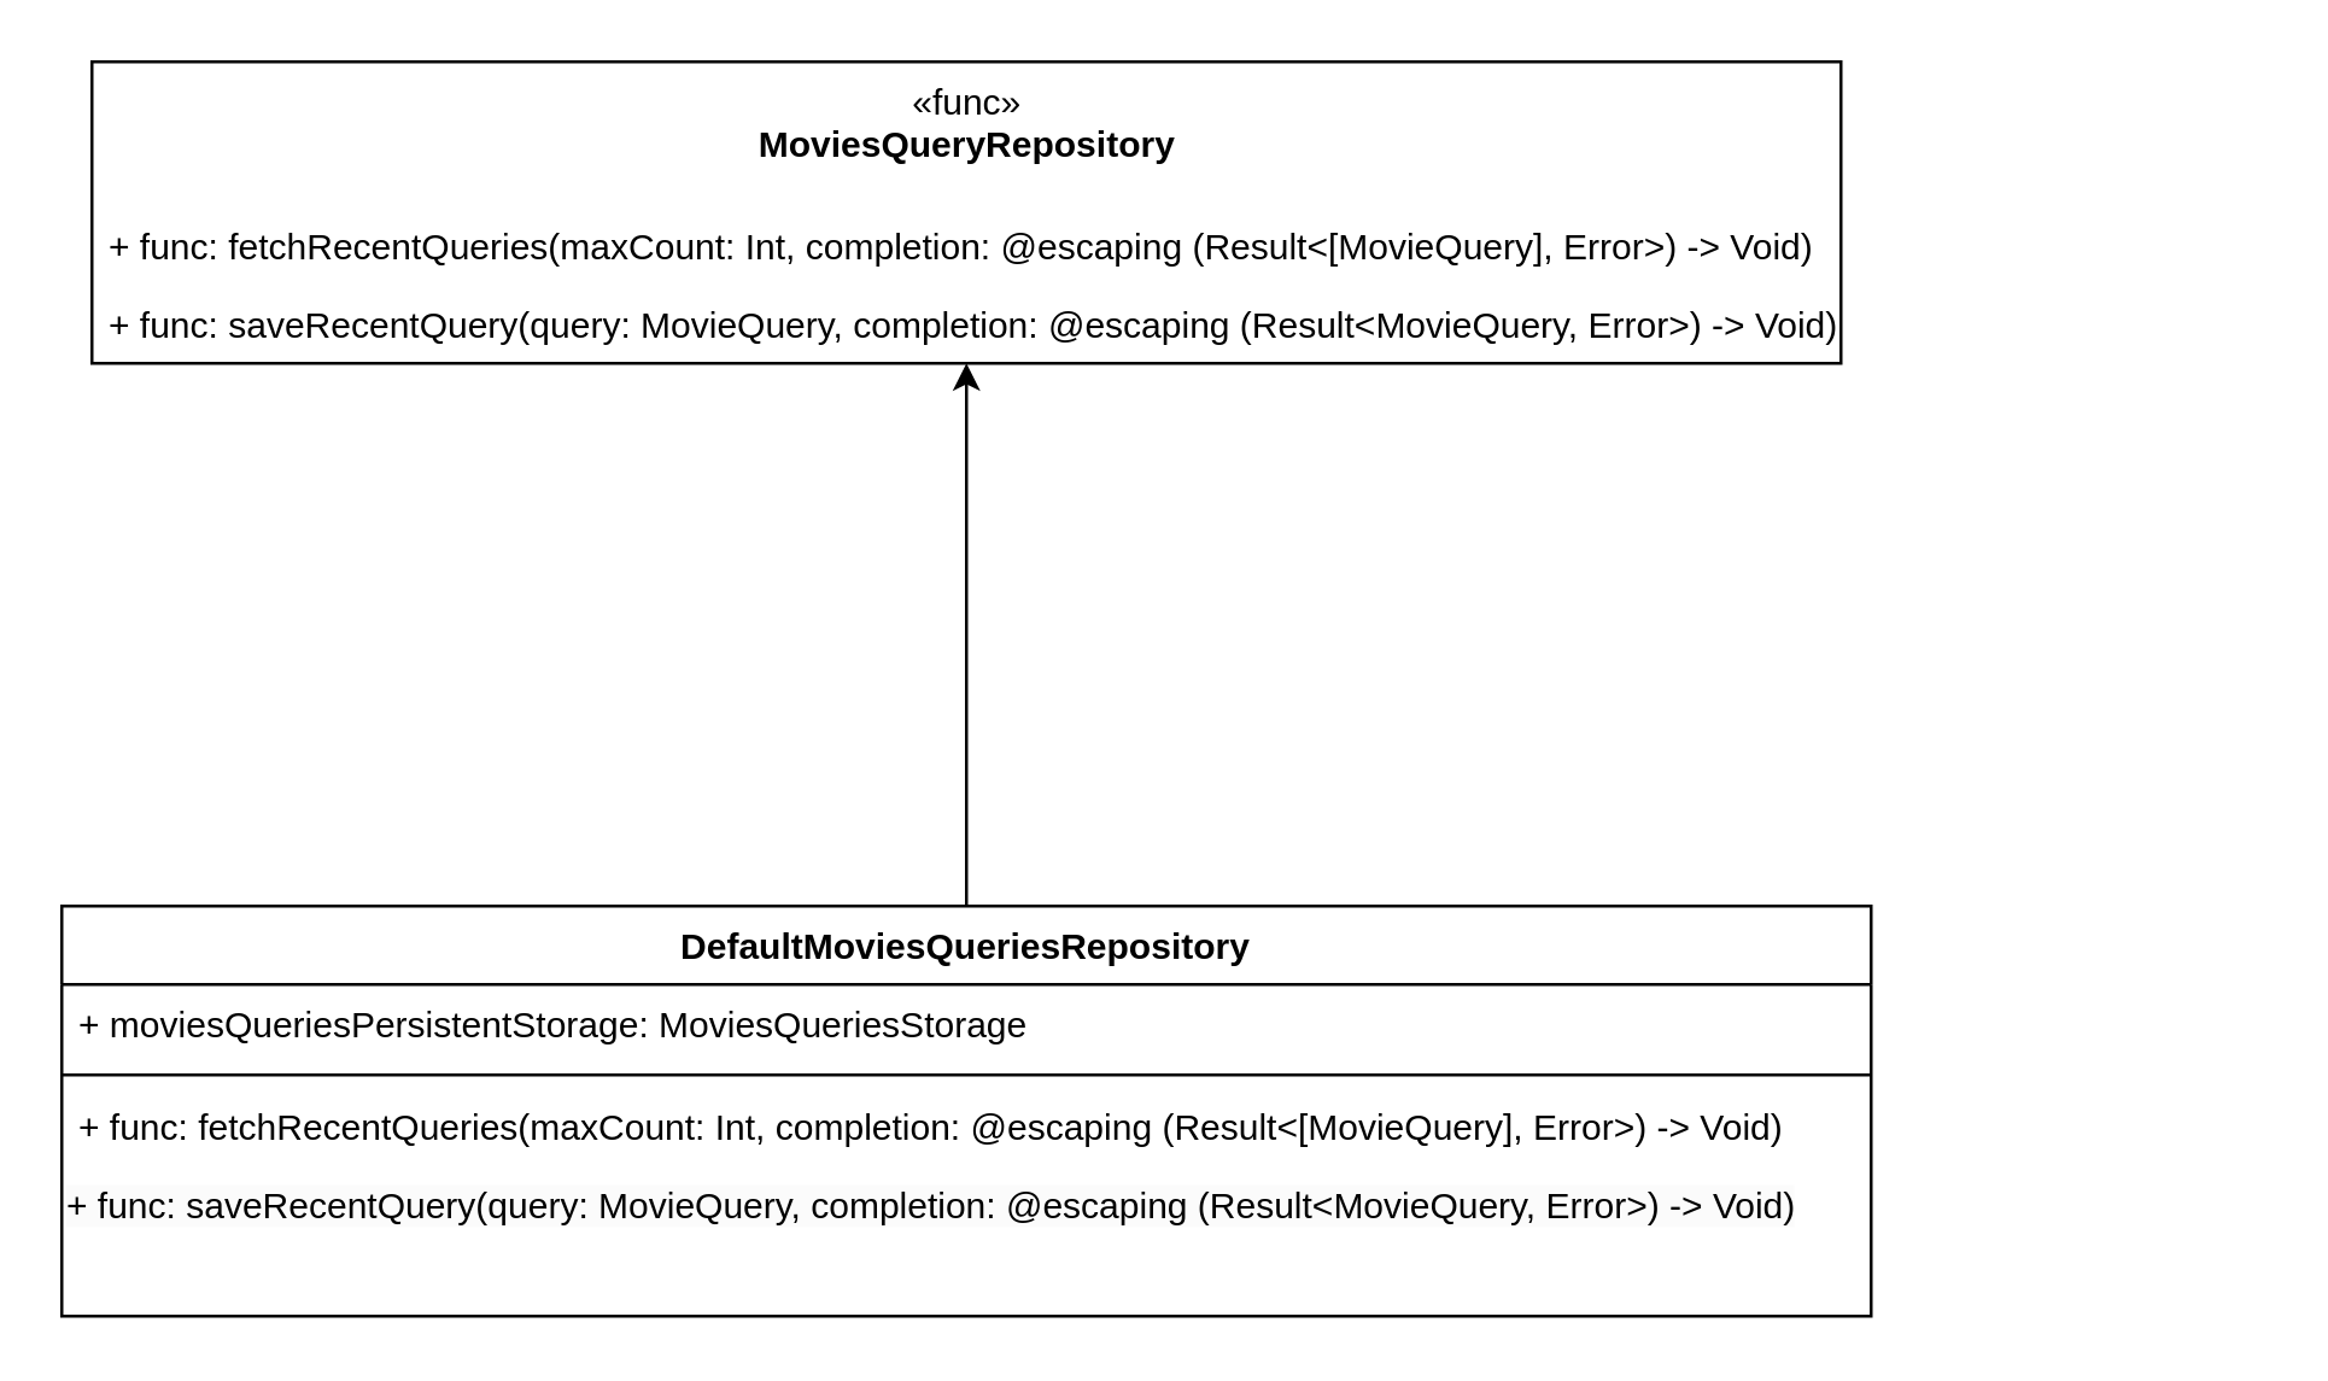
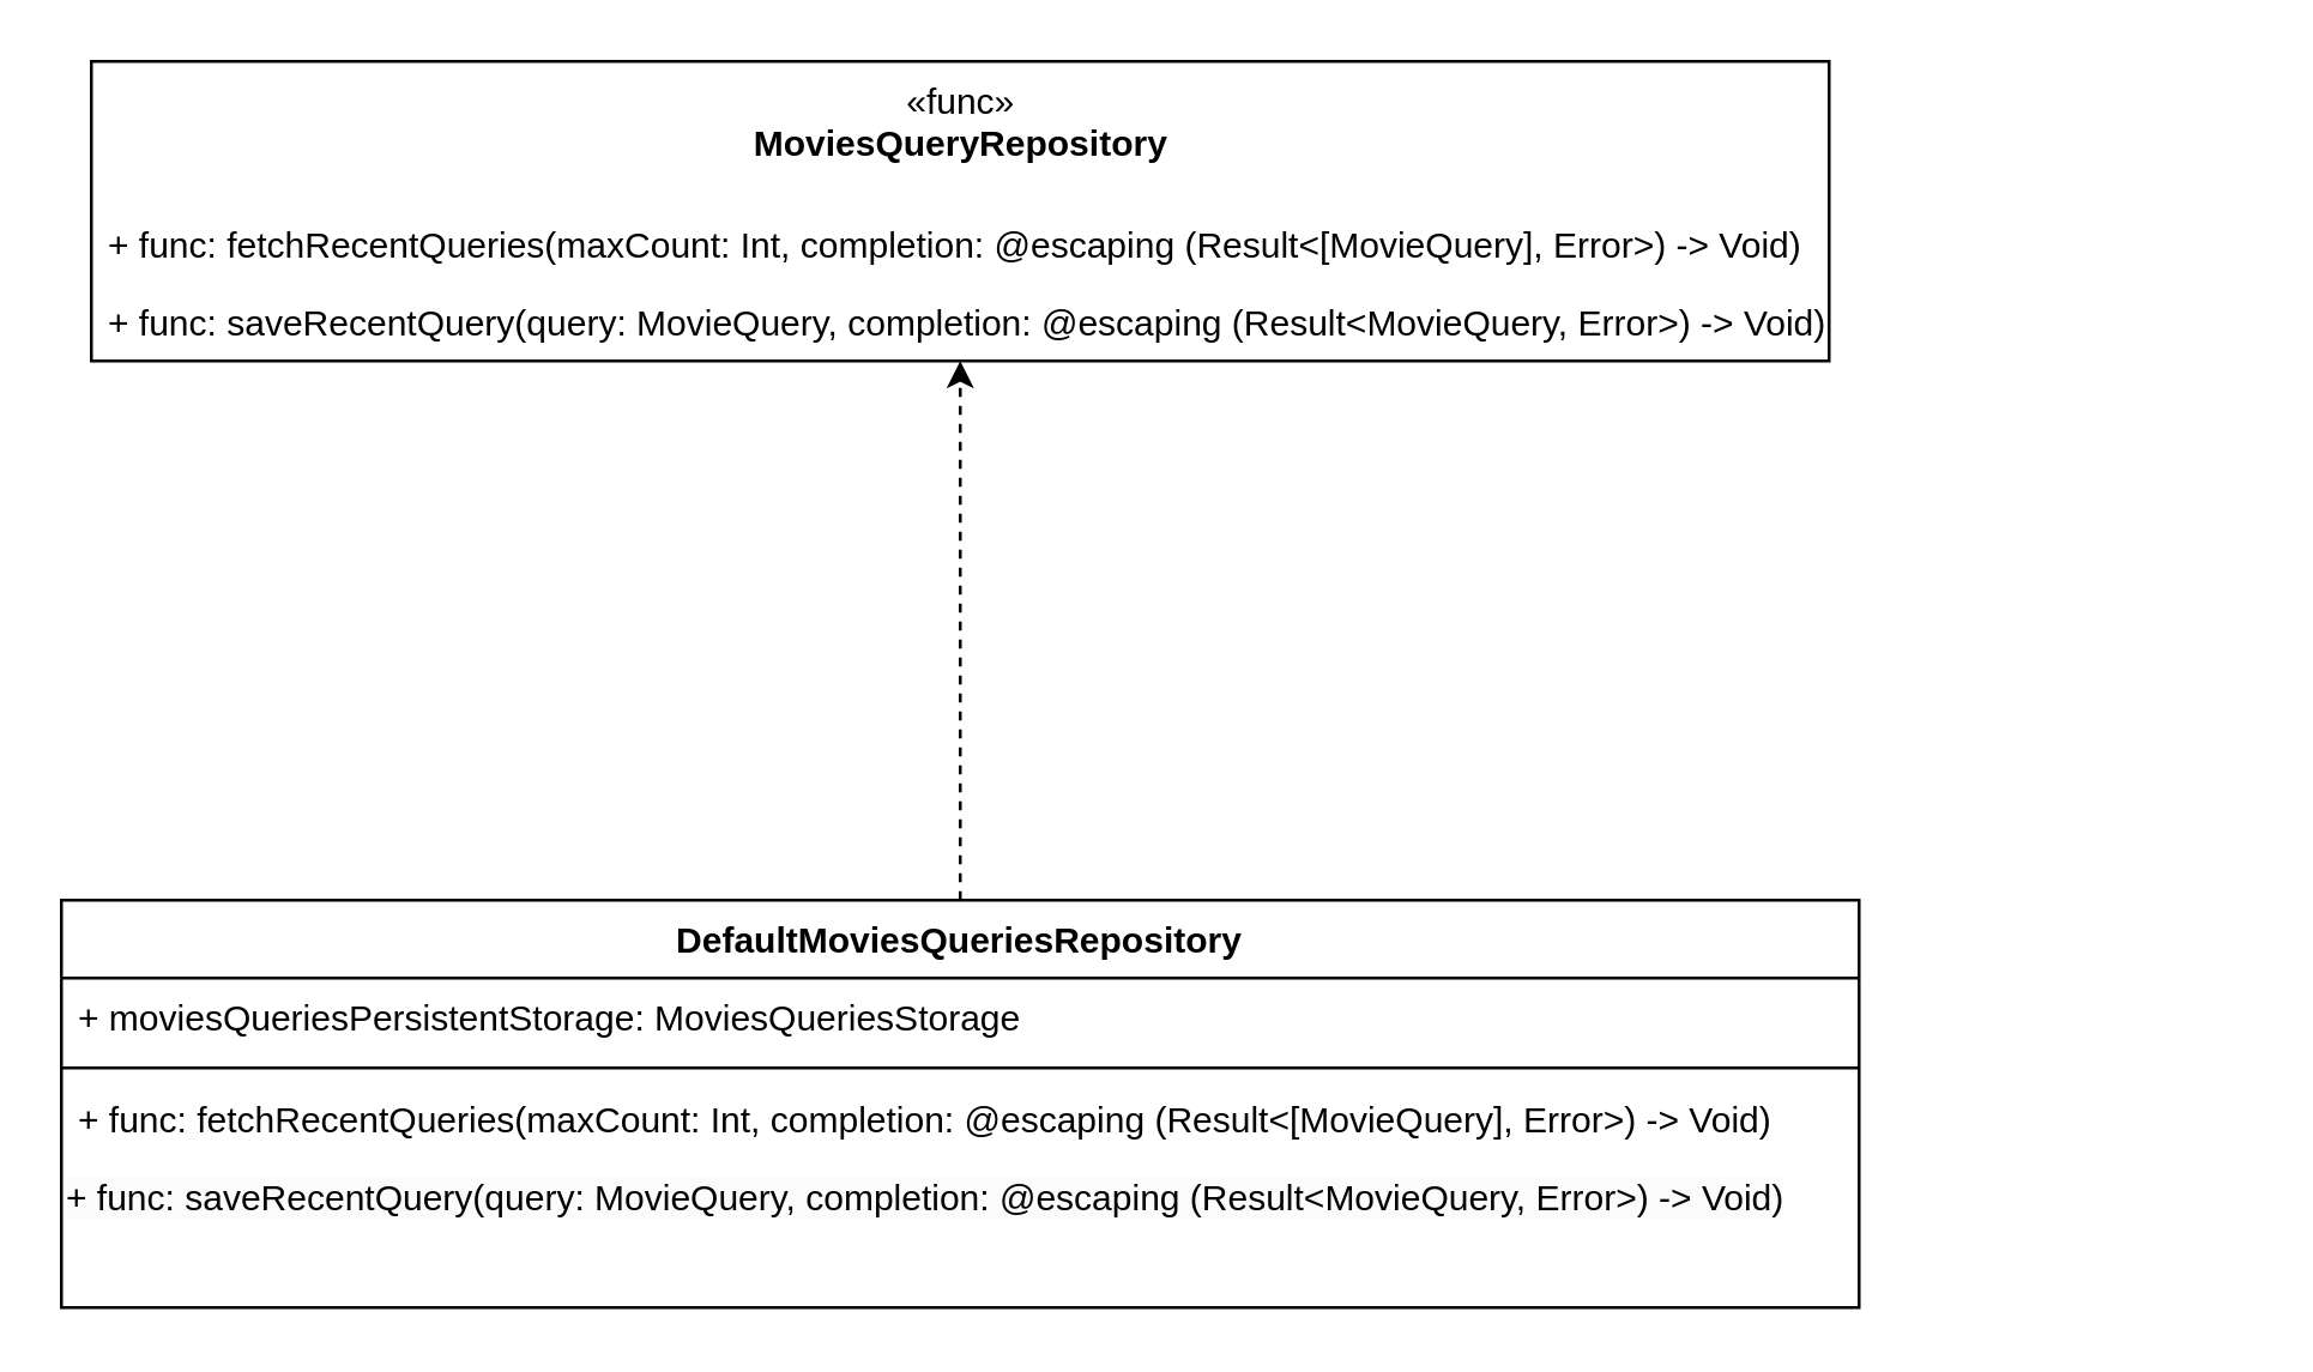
- <mxCell id="7" style="edgeStyle=orthogonalEdgeStyle;rounded=0;orthogonalLoop=1;jettySize=auto;html=1;" edge="1" parent="1" source="8" target="3"><mxGeometry relative="1" as="geometry" /></mxCell>
+ <mxCell id="7" style="edgeStyle=orthogonalEdgeStyle;rounded=0;orthogonalLoop=1;jettySize=auto;html=1;dashed=1;" edge="1" parent="1" source="8" target="3"><mxGeometry relative="1" as="geometry" /></mxCell>
